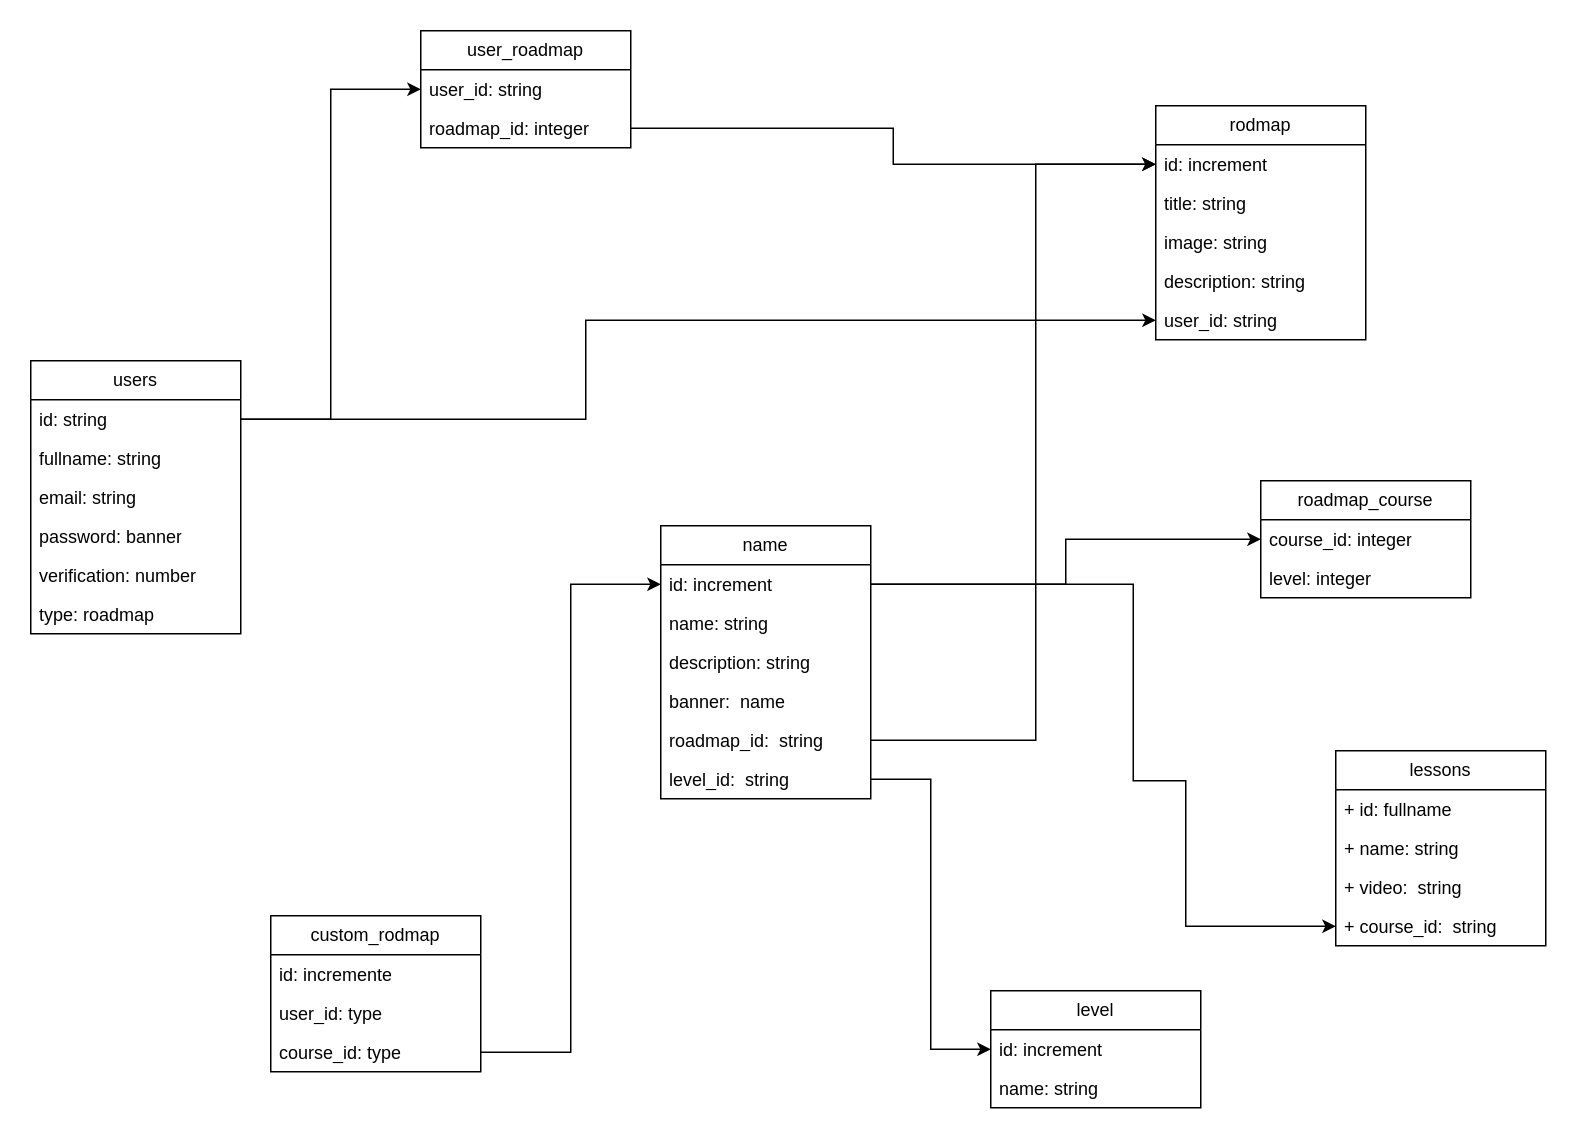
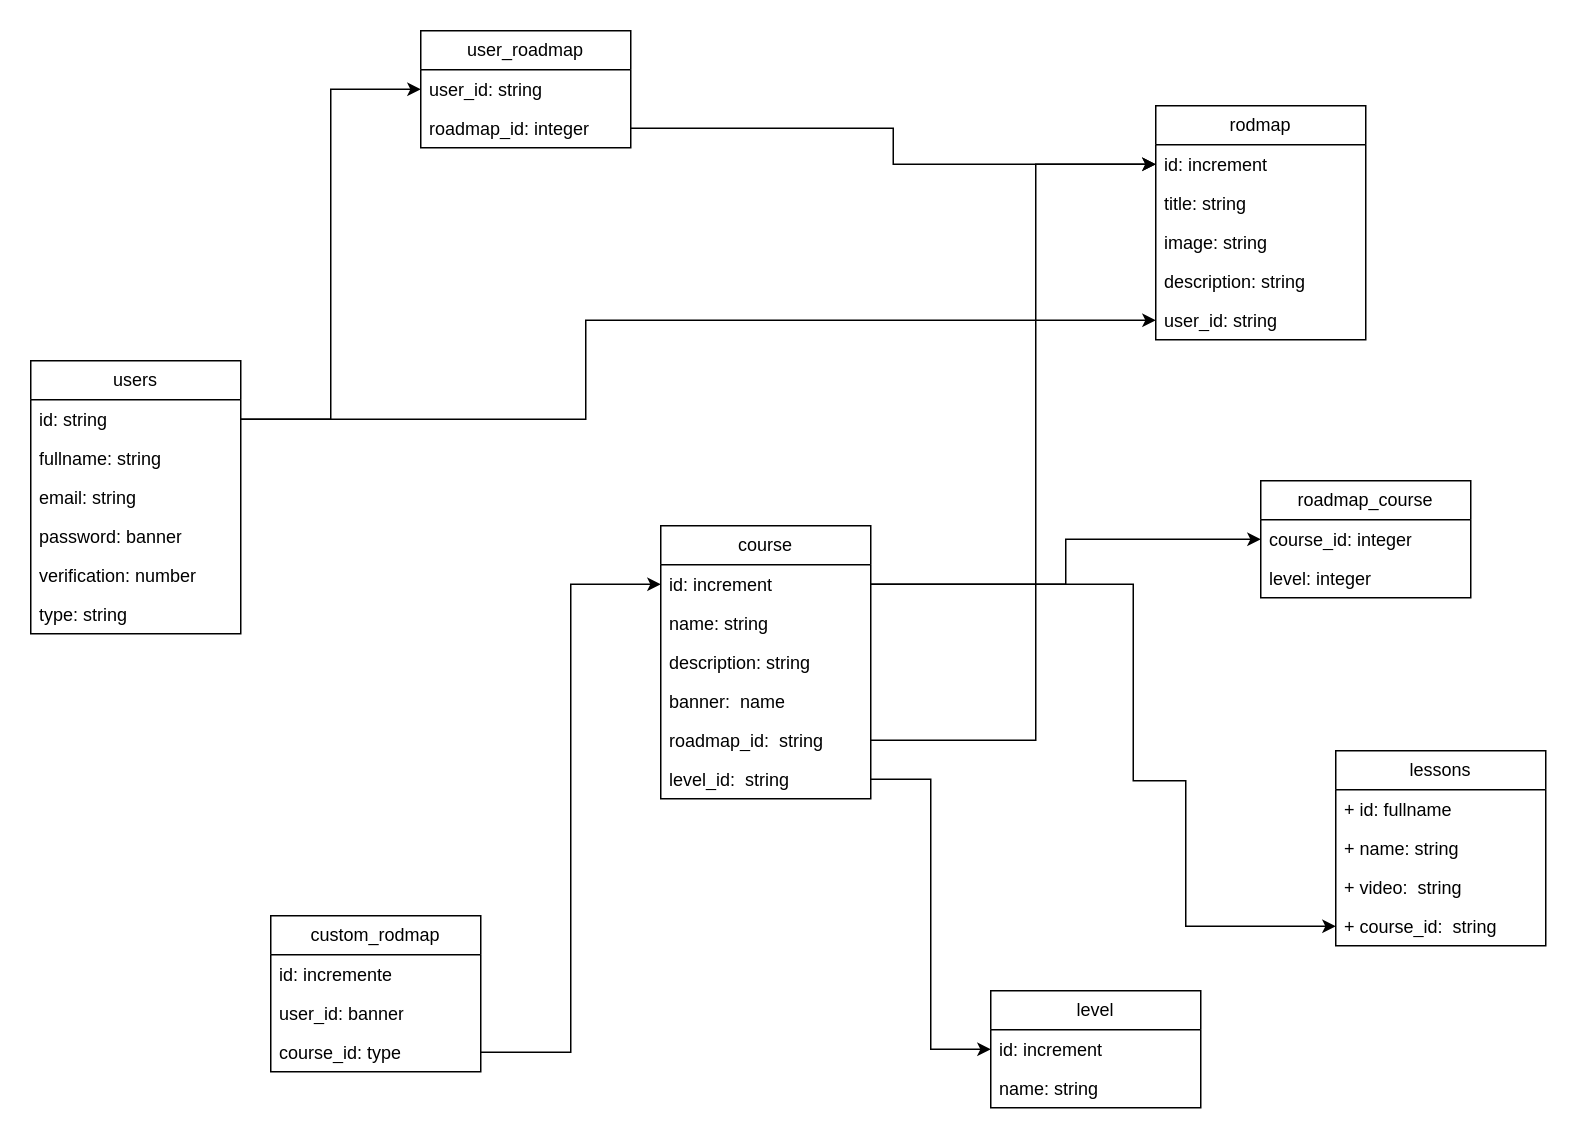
- <mxCell id="15" value="name" style="swimlane;fontStyle=0;childLayout=stackLayout;horizontal=1;startSize=26;fillColor=none;horizontalStack=0;resizeParent=1;resizeParentMax=0;resizeLast=0;collapsible=1;marginBottom=0;whiteSpace=wrap;html=1;" vertex="1" parent="1"><mxGeometry x="440" y="350" width="140" height="182" as="geometry" /></mxCell>
+ <mxCell id="15" value="course" style="swimlane;fontStyle=0;childLayout=stackLayout;horizontal=1;startSize=26;fillColor=none;horizontalStack=0;resizeParent=1;resizeParentMax=0;resizeLast=0;collapsible=1;marginBottom=0;whiteSpace=wrap;html=1;" vertex="1" parent="1"><mxGeometry x="440" y="350" width="140" height="182" as="geometry" /></mxCell>
- <mxCell id="14" value="type: roadmap" style="text;strokeColor=none;fillColor=none;align=left;verticalAlign=top;spacingLeft=4;spacingRight=4;overflow=hidden;rotatable=0;points=[[0,0.5],[1,0.5]];portConstraint=eastwest;whiteSpace=wrap;html=1;" vertex="1" parent="8"><mxGeometry y="156" width="140" height="26" as="geometry" /></mxCell>
+ <mxCell id="14" value="type: string" style="text;strokeColor=none;fillColor=none;align=left;verticalAlign=top;spacingLeft=4;spacingRight=4;overflow=hidden;rotatable=0;points=[[0,0.5],[1,0.5]];portConstraint=eastwest;whiteSpace=wrap;html=1;" vertex="1" parent="8"><mxGeometry y="156" width="140" height="26" as="geometry" /></mxCell>
- <mxCell id="33" value="user_id: type" style="text;strokeColor=none;fillColor=none;align=left;verticalAlign=top;spacingLeft=4;spacingRight=4;overflow=hidden;rotatable=0;points=[[0,0.5],[1,0.5]];portConstraint=eastwest;whiteSpace=wrap;html=1;" vertex="1" parent="31"><mxGeometry y="52" width="140" height="26" as="geometry" /></mxCell>
+ <mxCell id="33" value="user_id: banner" style="text;strokeColor=none;fillColor=none;align=left;verticalAlign=top;spacingLeft=4;spacingRight=4;overflow=hidden;rotatable=0;points=[[0,0.5],[1,0.5]];portConstraint=eastwest;whiteSpace=wrap;html=1;" vertex="1" parent="31"><mxGeometry y="52" width="140" height="26" as="geometry" /></mxCell>
